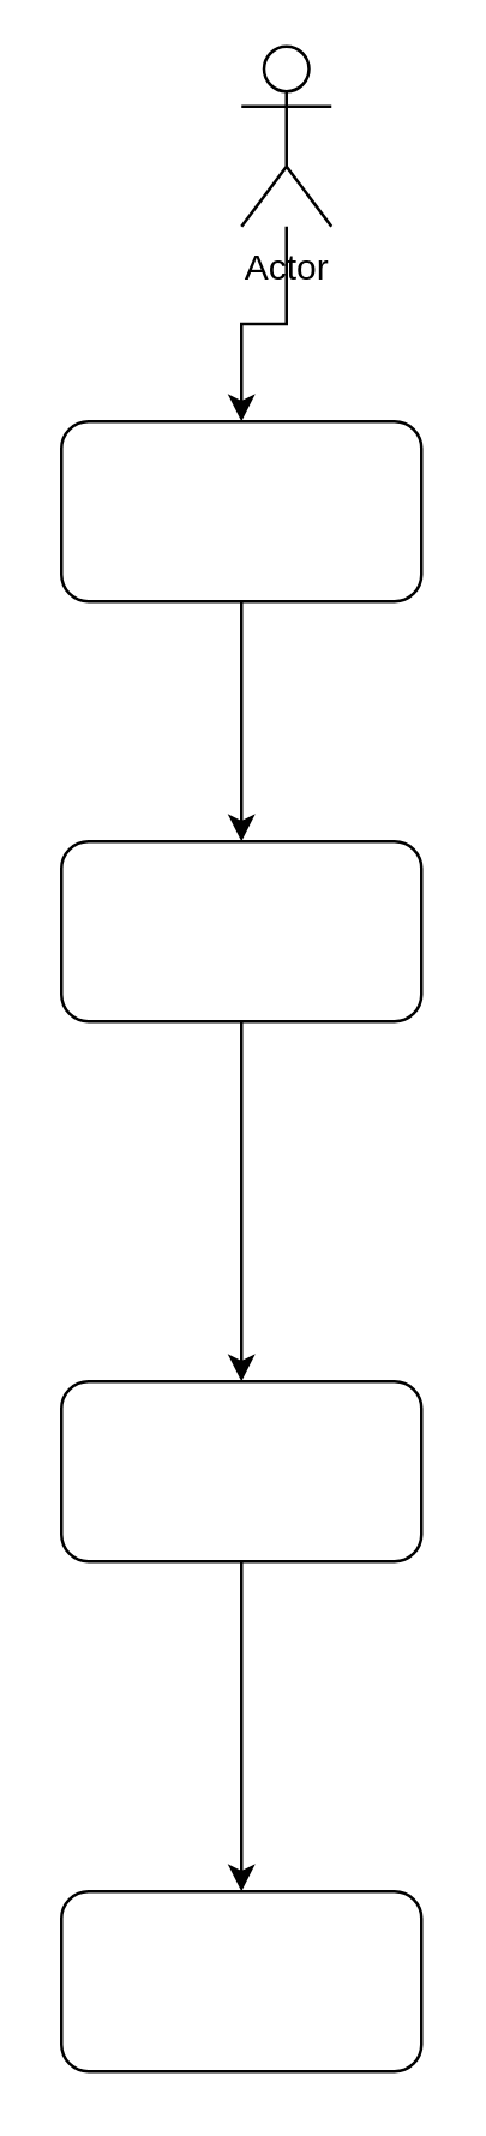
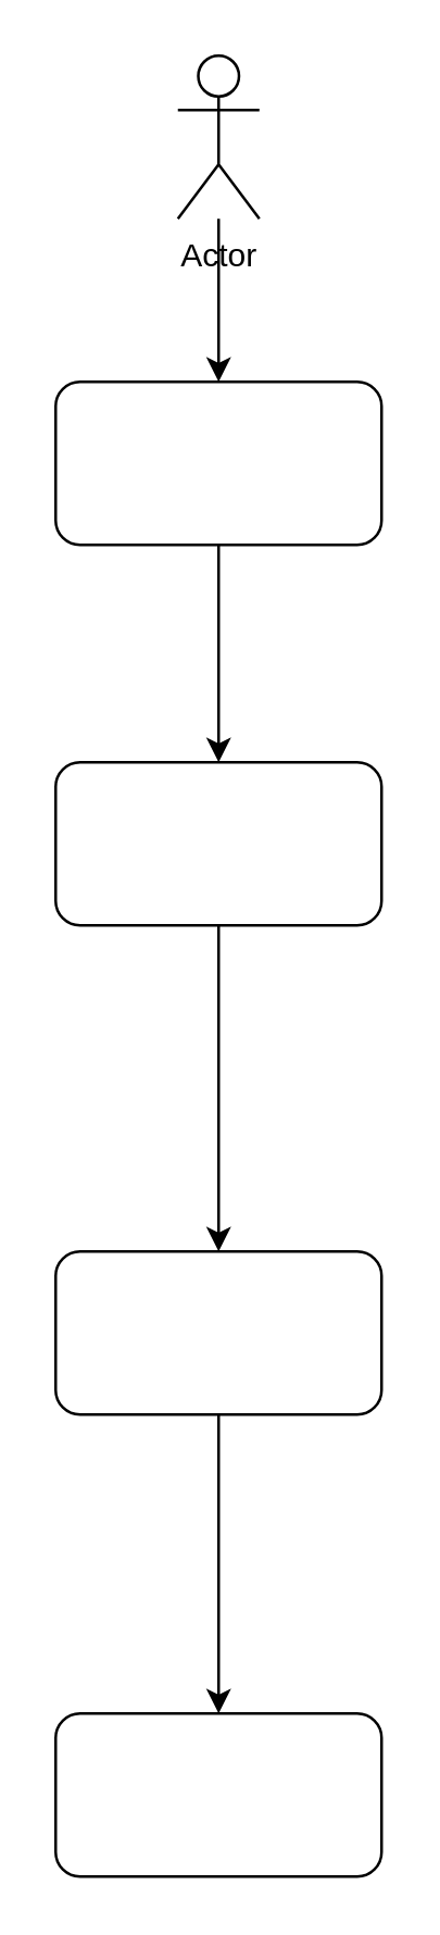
- <mxCell id="3" value="Actor" style="shape=umlActor;verticalLabelPosition=bottom;verticalAlign=top;html=1;outlineConnect=0;" parent="1" vertex="1"><mxGeometry x="80" y="15" width="30" height="60" as="geometry" /></mxCell>
+ <mxCell id="3" value="Actor" style="shape=umlActor;verticalLabelPosition=bottom;verticalAlign=top;html=1;outlineConnect=0;" parent="1" vertex="1"><mxGeometry x="65" y="20" width="30" height="60" as="geometry" /></mxCell>
